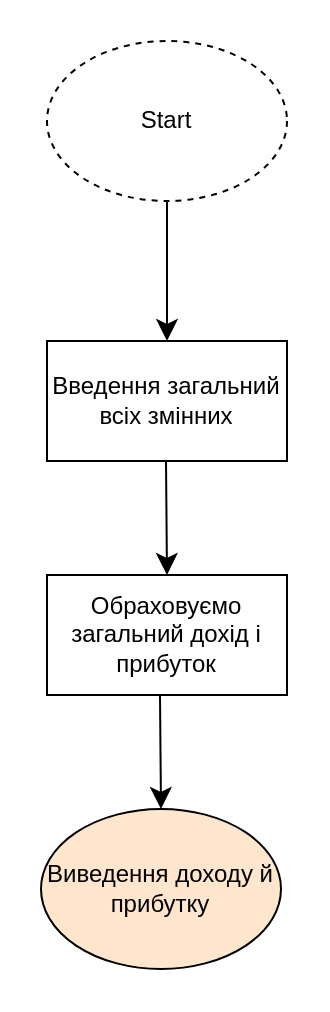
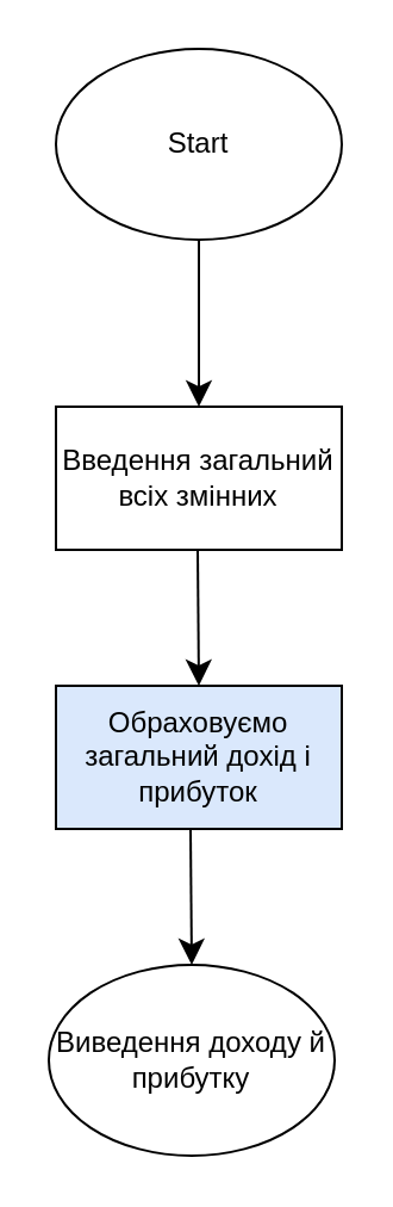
- <mxCell id="2" value="Start" style="ellipse;whiteSpace=wrap;html=1;dashed=1;" vertex="1" parent="1"><mxGeometry x="23" y="20" width="120" height="80" as="geometry" /></mxCell>
+ <mxCell id="2" value="Start" style="ellipse;whiteSpace=wrap;html=1;" vertex="1" parent="1"><mxGeometry x="23" y="20" width="120" height="80" as="geometry" /></mxCell>
- <mxCell id="5" value="Обраховуємо загальний дохід і прибуток" style="rounded=0;whiteSpace=wrap;html=1;" vertex="1" parent="1"><mxGeometry x="23" y="287" width="120" height="60" as="geometry" /></mxCell>
+ <mxCell id="5" value="Обраховуємо загальний дохід і прибуток" style="rounded=0;whiteSpace=wrap;html=1;fillColor=#dae8fc;" vertex="1" parent="1"><mxGeometry x="23" y="287" width="120" height="60" as="geometry" /></mxCell>
- <mxCell id="7" value="Виведення доходу й прибутку" style="ellipse;whiteSpace=wrap;html=1;fillColor=#ffe6cc;" vertex="1" parent="1"><mxGeometry x="20" y="404" width="120" height="80" as="geometry" /></mxCell>
+ <mxCell id="7" value="Виведення доходу й прибутку" style="ellipse;whiteSpace=wrap;html=1;" vertex="1" parent="1"><mxGeometry x="20" y="404" width="120" height="80" as="geometry" /></mxCell>
